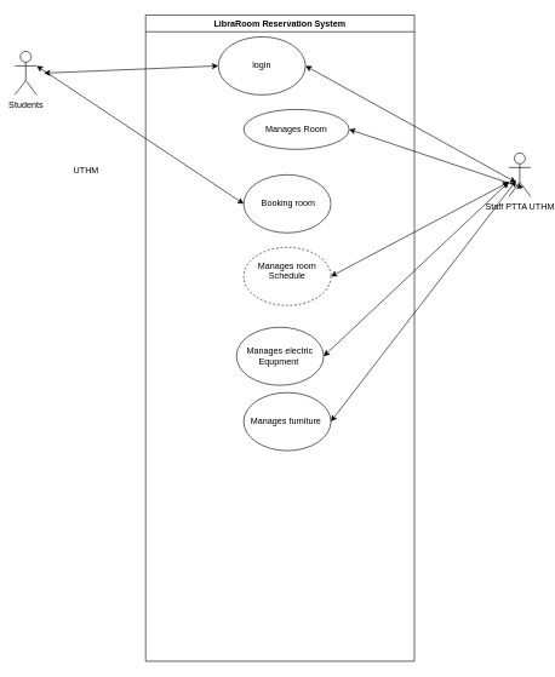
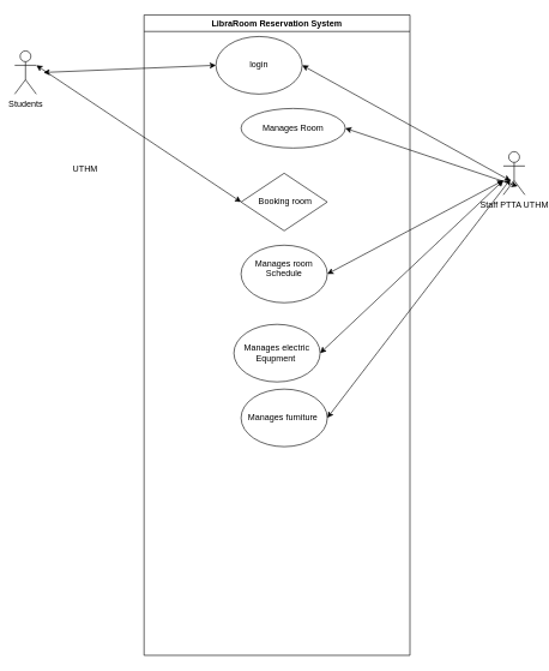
- <mxCell id="3" value="&amp;nbsp;Booking room" style="ellipse;whiteSpace=wrap;html=1;rounded=0;" parent="2" vertex="1"><mxGeometry x="135" y="220" width="120" height="80" as="geometry" /></mxCell>
+ <mxCell id="3" value="&amp;nbsp;Booking room" style="rhombus;whiteSpace=wrap;html=1;" parent="2" vertex="1"><mxGeometry x="135" y="220" width="120" height="80" as="geometry" /></mxCell>
- <mxCell id="7" value="Manages room Schedule&lt;div&gt;&lt;br&gt;&lt;/div&gt;" style="ellipse;whiteSpace=wrap;html=1;rounded=0;dashed=1;" parent="2" vertex="1"><mxGeometry x="135" y="320" width="120" height="80" as="geometry" /></mxCell>
+ <mxCell id="7" value="Manages room Schedule&lt;div&gt;&lt;br&gt;&lt;/div&gt;" style="ellipse;whiteSpace=wrap;html=1;rounded=0;" parent="2" vertex="1"><mxGeometry x="135" y="320" width="120" height="80" as="geometry" /></mxCell>
